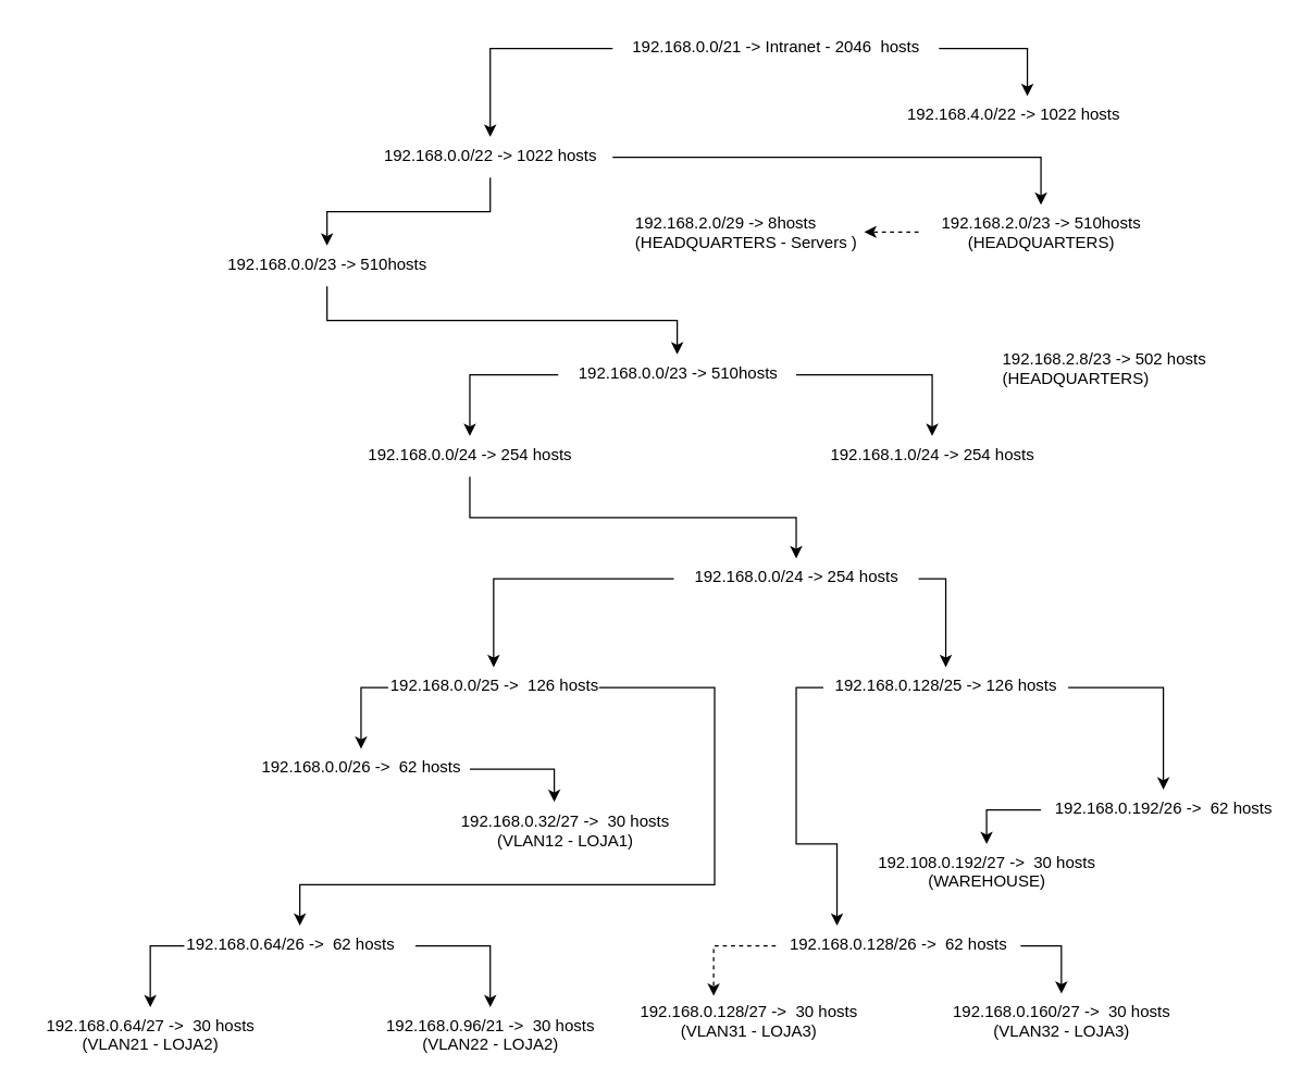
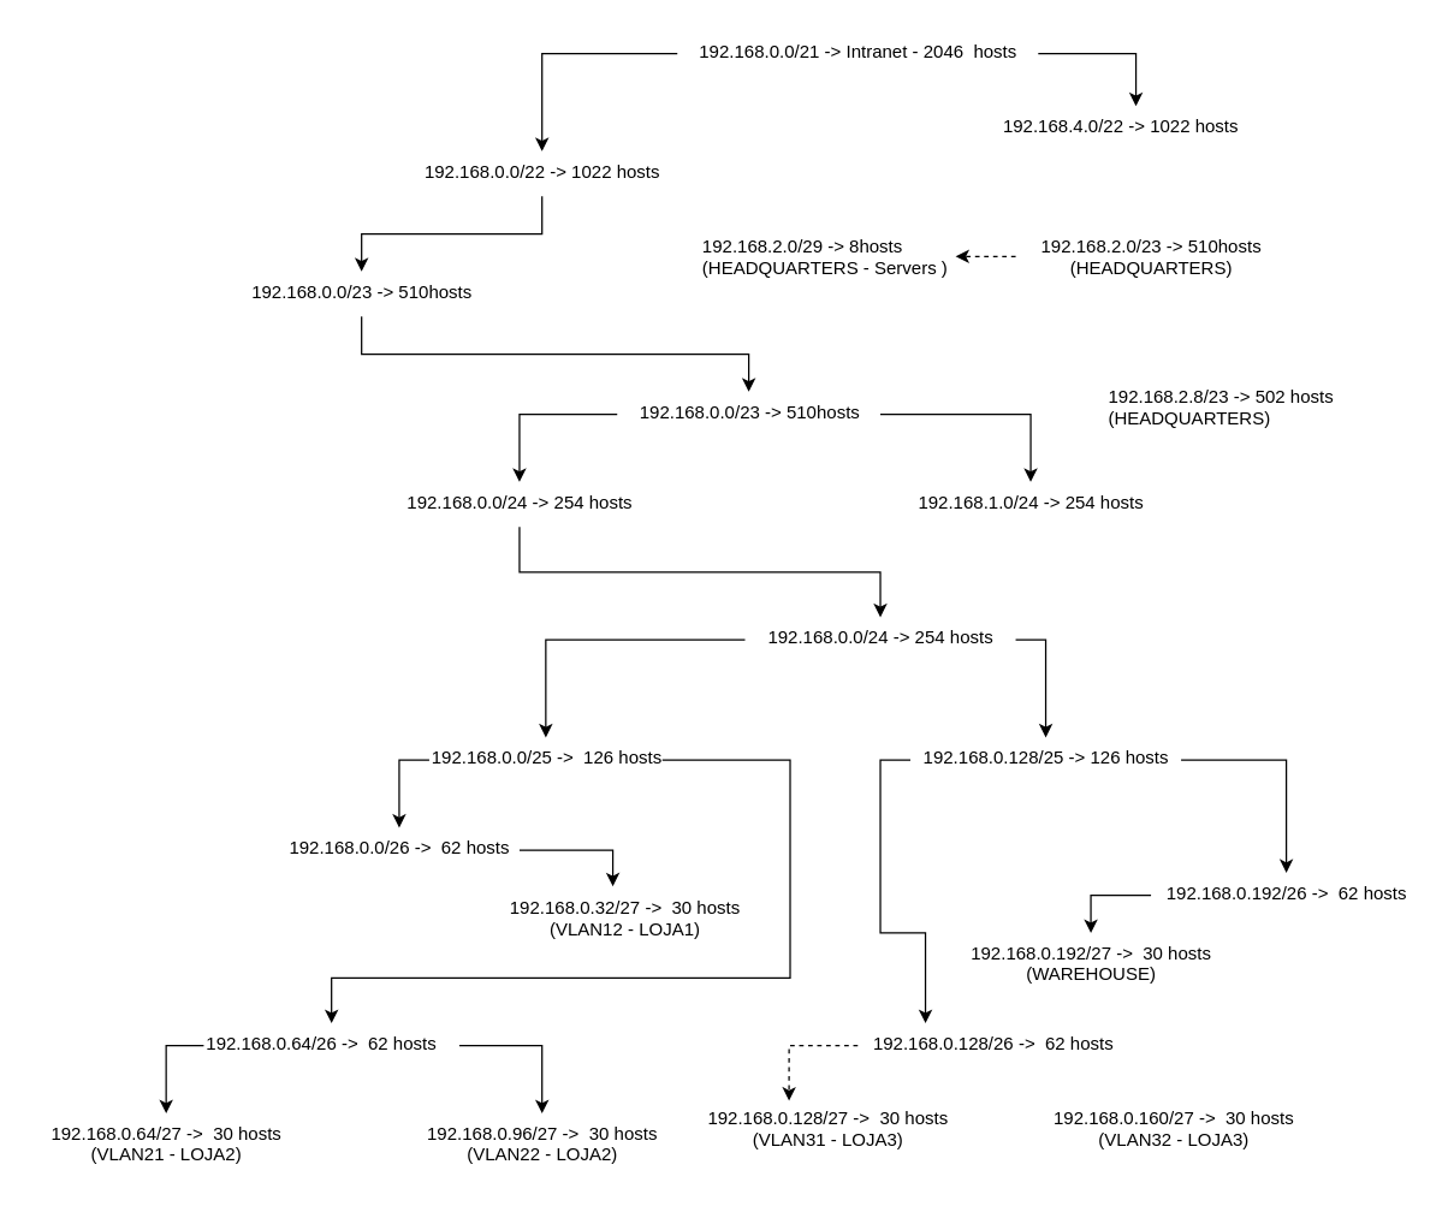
- <mxCell id="6" style="edgeStyle=orthogonalEdgeStyle;rounded=0;orthogonalLoop=1;jettySize=auto;html=1;exitX=1;exitY=0.5;exitDx=0;exitDy=0;entryX=0.5;entryY=0;entryDx=0;entryDy=0;" parent="1" source="7" target="12" edge="1"><mxGeometry relative="1" as="geometry" /></mxCell>
- <mxCell id="43" value="192.108.0.192/27 -&amp;gt;&amp;nbsp; 30 hosts&lt;br&gt;(WAREHOUSE)" style="text;html=1;align=center;" parent="1" vertex="1"><mxGeometry x="635" y="620" width="180" height="40" as="geometry" /></mxCell>
+ <mxCell id="43" value="192.168.0.192/27 -&amp;gt;&amp;nbsp; 30 hosts&lt;br&gt;(WAREHOUSE)" style="text;html=1;align=center;" parent="1" vertex="1"><mxGeometry x="635" y="620" width="180" height="40" as="geometry" /></mxCell>
- <mxCell id="37" style="edgeStyle=orthogonalEdgeStyle;rounded=0;orthogonalLoop=1;jettySize=auto;html=1;entryX=0.5;entryY=0;entryDx=0;entryDy=0;exitX=1;exitY=0.5;exitDx=0;exitDy=0;" parent="1" source="38" edge="1" target="40"><mxGeometry relative="1" as="geometry"><mxPoint x="1445" y="630" as="targetPoint" /></mxGeometry></mxCell>
- <mxCell id="35" value="192.168.0.96/21 -&amp;gt;&amp;nbsp; 30 hosts&lt;br&gt;(VLAN22 - LOJA2)" style="text;html=1;align=center;" parent="1" vertex="1"><mxGeometry x="270" y="740" width="180" height="40" as="geometry" /></mxCell>
+ <mxCell id="35" value="192.168.0.96/27 -&amp;gt;&amp;nbsp; 30 hosts&lt;br&gt;(VLAN22 - LOJA2)" style="text;html=1;align=center;" parent="1" vertex="1"><mxGeometry x="270" y="740" width="180" height="40" as="geometry" /></mxCell>
